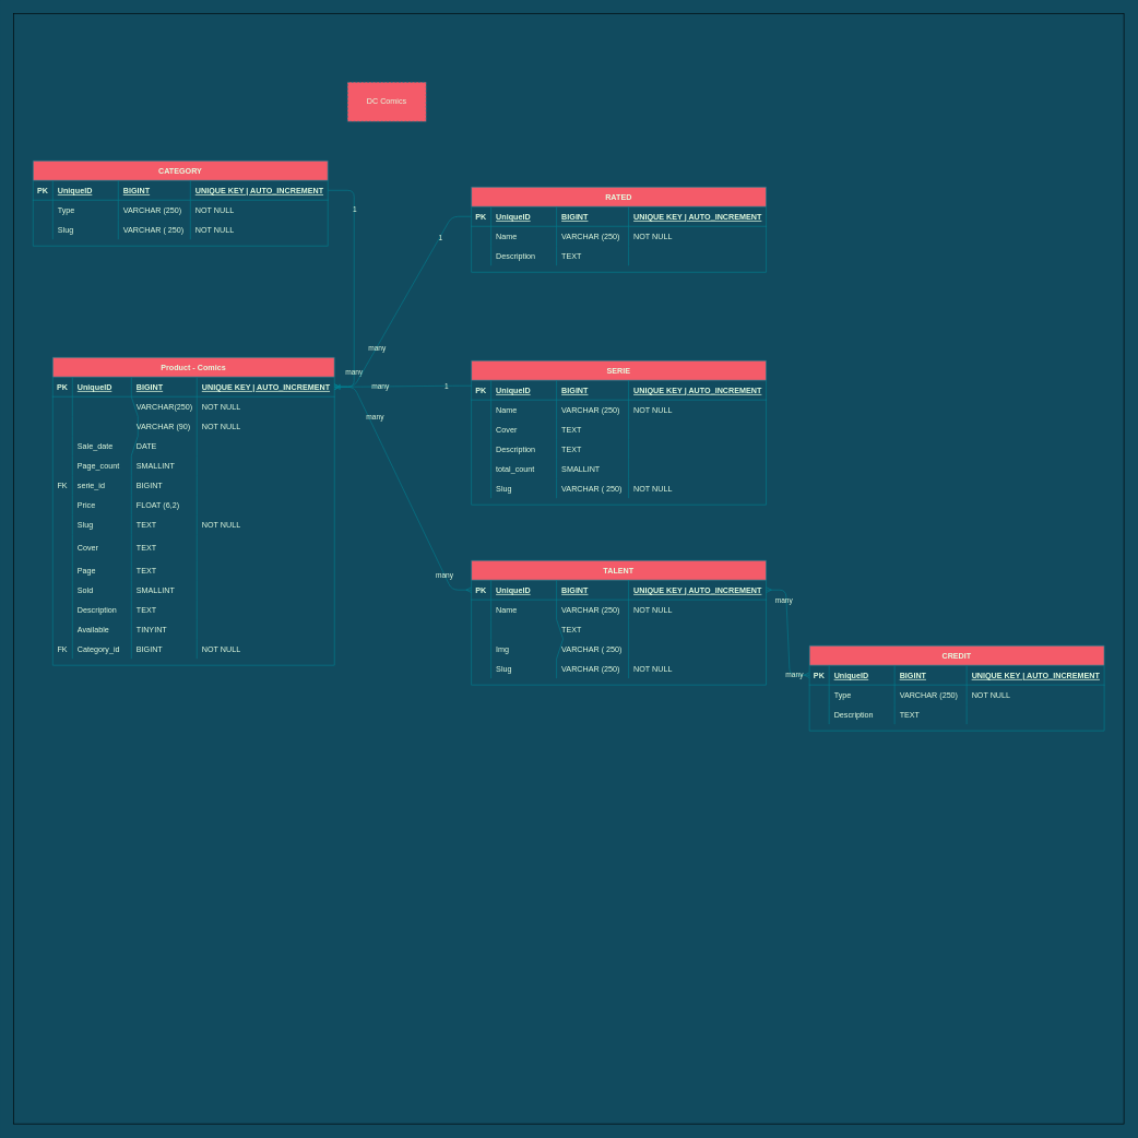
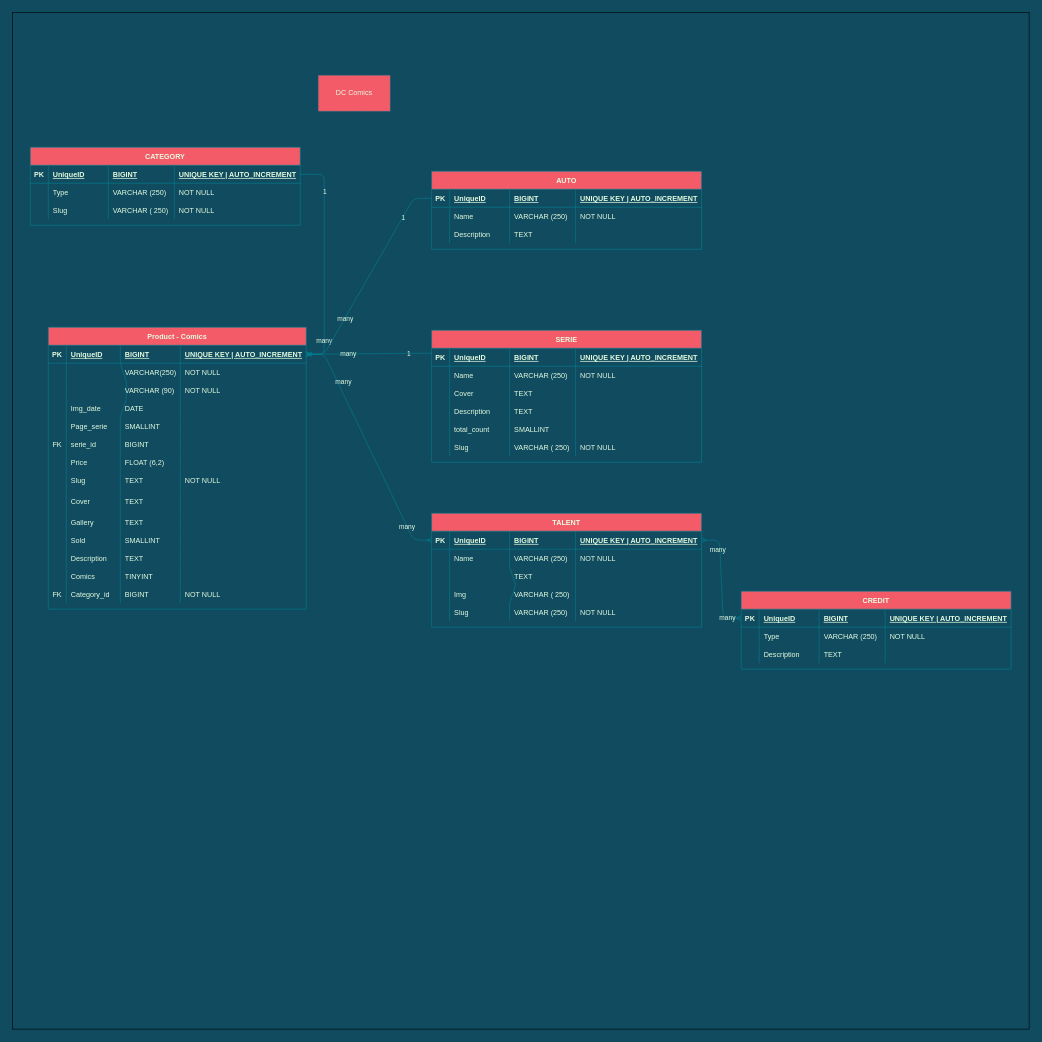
- <mxCell id="172" value="RATED" style="shape=table;startSize=30;container=1;collapsible=1;childLayout=tableLayout;fixedRows=1;rowLines=0;fontStyle=1;align=center;resizeLast=1;labelBackgroundColor=none;fontColor=#E4FDE1;fillColor=#F45B69;strokeColor=#028090;labelBorderColor=none;" parent="1" vertex="1"><mxGeometry x="719" y="285" width="450.0" height="130" as="geometry" /></mxCell>
+ <mxCell id="172" value="AUTO" style="shape=table;startSize=30;container=1;collapsible=1;childLayout=tableLayout;fixedRows=1;rowLines=0;fontStyle=1;align=center;resizeLast=1;labelBackgroundColor=none;fontColor=#E4FDE1;fillColor=#F45B69;strokeColor=#028090;labelBorderColor=none;" parent="1" vertex="1"><mxGeometry x="719" y="285" width="450.0" height="130" as="geometry" /></mxCell>
- <mxCell id="19" value="Sale_date" style="shape=partialRectangle;connectable=0;fillColor=none;top=0;left=0;bottom=0;right=0;align=left;spacingLeft=6;overflow=hidden;labelBackgroundColor=none;fontColor=#E4FDE1;strokeColor=#028090;labelBorderColor=none;" parent="17" vertex="1"><mxGeometry x="30" width="90" height="30" as="geometry" /></mxCell>
+ <mxCell id="19" value="Img_date" style="shape=partialRectangle;connectable=0;fillColor=none;top=0;left=0;bottom=0;right=0;align=left;spacingLeft=6;overflow=hidden;labelBackgroundColor=none;fontColor=#E4FDE1;strokeColor=#028090;labelBorderColor=none;" parent="17" vertex="1"><mxGeometry x="30" width="90" height="30" as="geometry" /></mxCell>
- <mxCell id="24" value="Page_count" style="shape=partialRectangle;connectable=0;fillColor=none;top=0;left=0;bottom=0;right=0;align=left;spacingLeft=6;overflow=hidden;labelBackgroundColor=none;fontColor=#E4FDE1;strokeColor=#028090;labelBorderColor=none;" parent="22" vertex="1"><mxGeometry x="30" width="90" height="30" as="geometry" /></mxCell>
+ <mxCell id="24" value="Page_serie" style="shape=partialRectangle;connectable=0;fillColor=none;top=0;left=0;bottom=0;right=0;align=left;spacingLeft=6;overflow=hidden;labelBackgroundColor=none;fontColor=#E4FDE1;strokeColor=#028090;labelBorderColor=none;" parent="22" vertex="1"><mxGeometry x="30" width="90" height="30" as="geometry" /></mxCell>
- <mxCell id="49" value="Page" style="shape=partialRectangle;connectable=0;fillColor=none;top=0;left=0;bottom=0;right=0;align=left;spacingLeft=6;overflow=hidden;labelBackgroundColor=none;fontColor=#E4FDE1;strokeColor=#028090;labelBorderColor=none;" parent="47" vertex="1"><mxGeometry x="30" width="90" height="30" as="geometry" /></mxCell>
+ <mxCell id="49" value="Gallery" style="shape=partialRectangle;connectable=0;fillColor=none;top=0;left=0;bottom=0;right=0;align=left;spacingLeft=6;overflow=hidden;labelBackgroundColor=none;fontColor=#E4FDE1;strokeColor=#028090;labelBorderColor=none;" parent="47" vertex="1"><mxGeometry x="30" width="90" height="30" as="geometry" /></mxCell>
- <mxCell id="64" value="Available" style="shape=partialRectangle;connectable=0;fillColor=none;top=0;left=0;bottom=0;right=0;align=left;spacingLeft=6;overflow=hidden;labelBackgroundColor=none;fontColor=#E4FDE1;strokeColor=#028090;labelBorderColor=none;" parent="62" vertex="1"><mxGeometry x="30" width="90" height="30" as="geometry" /></mxCell>
+ <mxCell id="64" value="Comics" style="shape=partialRectangle;connectable=0;fillColor=none;top=0;left=0;bottom=0;right=0;align=left;spacingLeft=6;overflow=hidden;labelBackgroundColor=none;fontColor=#E4FDE1;strokeColor=#028090;labelBorderColor=none;" parent="62" vertex="1"><mxGeometry x="30" width="90" height="30" as="geometry" /></mxCell>
